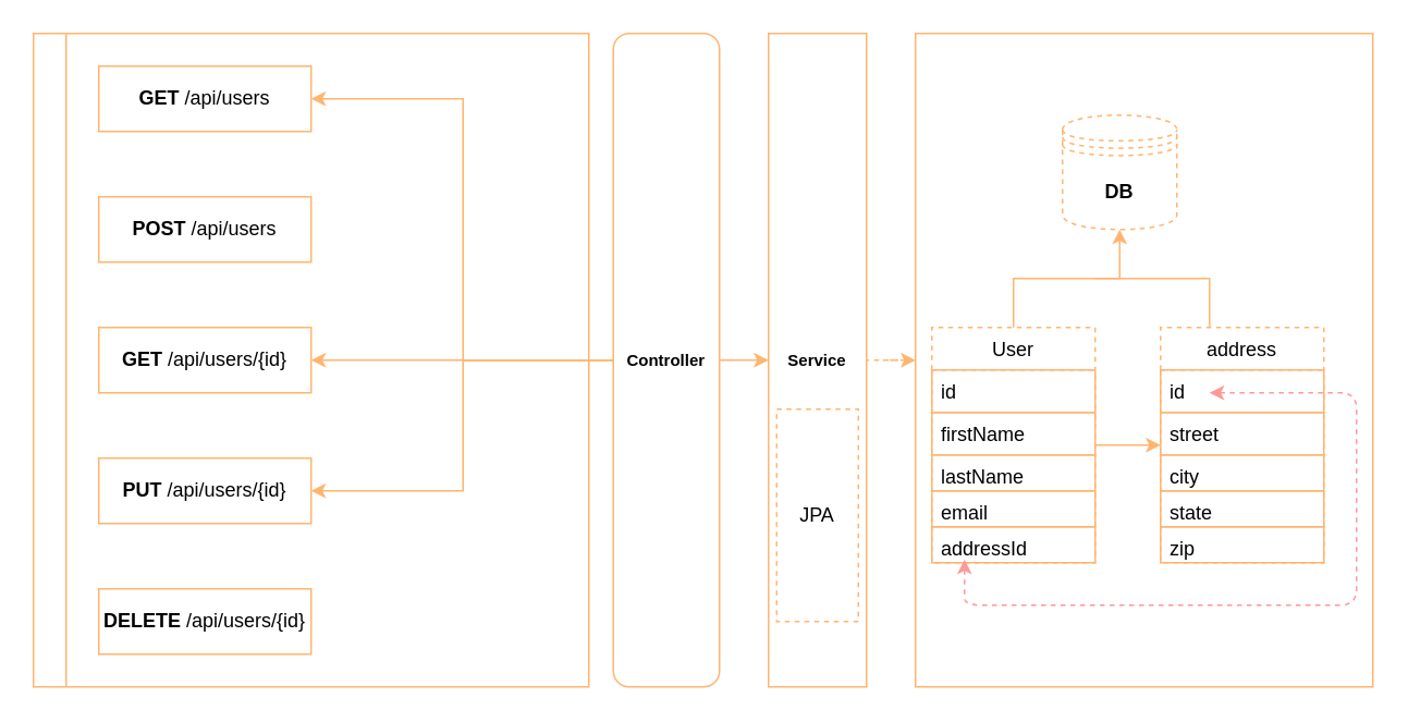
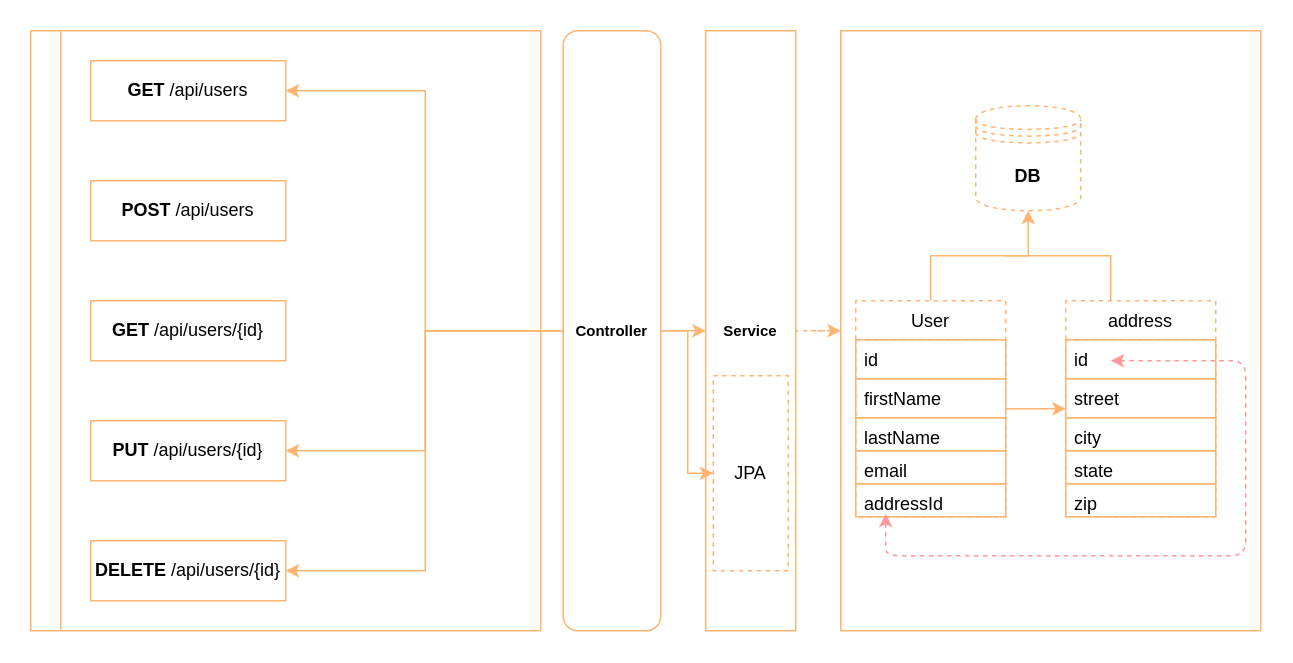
- <mxCell id="14" value="" style="edgeStyle=elbowEdgeStyle;elbow=horizontal;html=1;rounded=0;strokeColor=#FFB570;" edge="1" parent="1" source="11" target="7"><mxGeometry relative="1" as="geometry"><mxPoint x="165" y="-1235.2" as="sourcePoint" /></mxGeometry></mxCell>
+ <mxCell id="14" value="" style="edgeStyle=elbowEdgeStyle;elbow=horizontal;html=1;rounded=0;strokeColor=#FFB570;" edge="1" parent="1" source="11" target="17"><mxGeometry relative="1" as="geometry"><mxPoint x="165" y="-1235.2" as="sourcePoint" /></mxGeometry></mxCell>
+ <mxCell id="16" value="" style="edgeStyle=elbowEdgeStyle;elbow=horizontal;html=1;rounded=0;strokeColor=#FFB570;" edge="1" parent="1" source="11" target="9"><mxGeometry relative="1" as="geometry"><mxPoint x="165" y="-995.2" as="sourcePoint" /></mxGeometry></mxCell>
